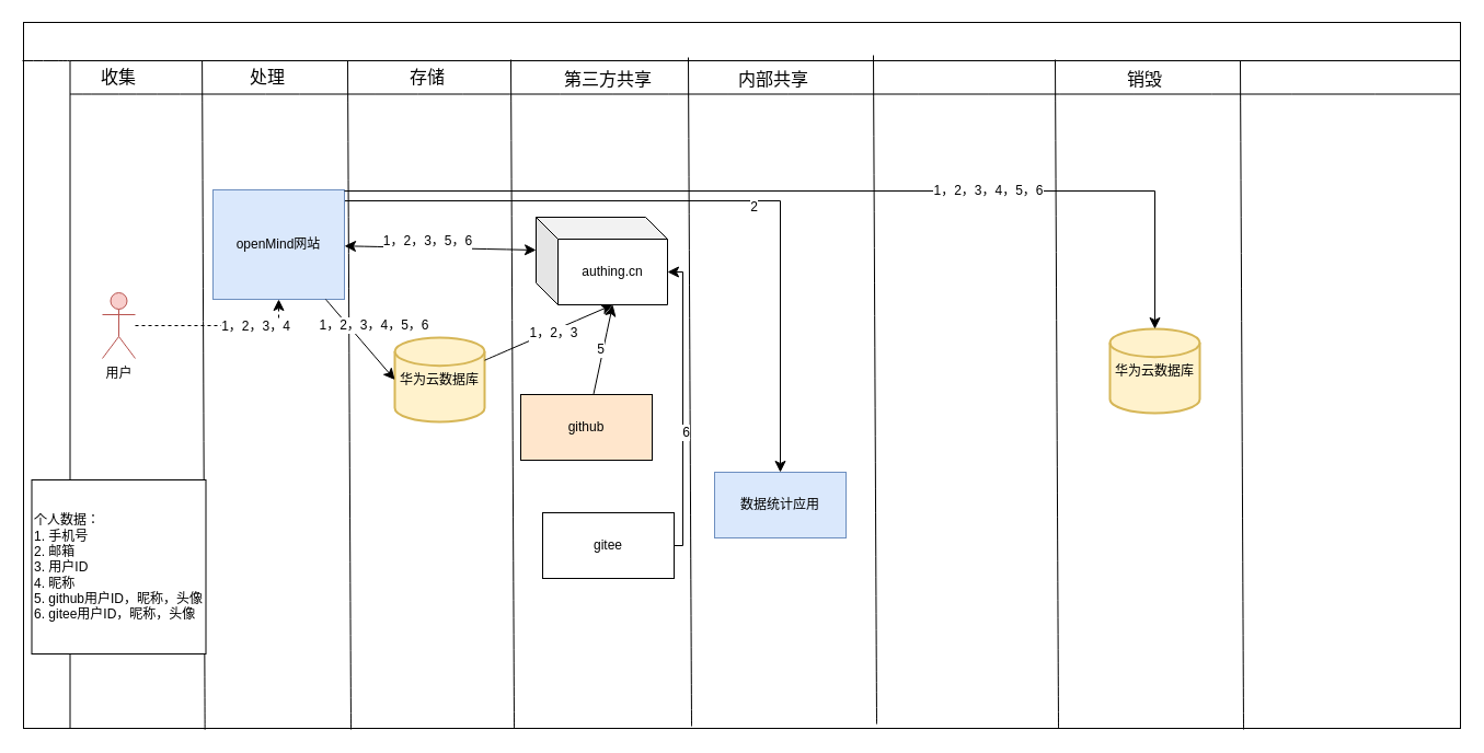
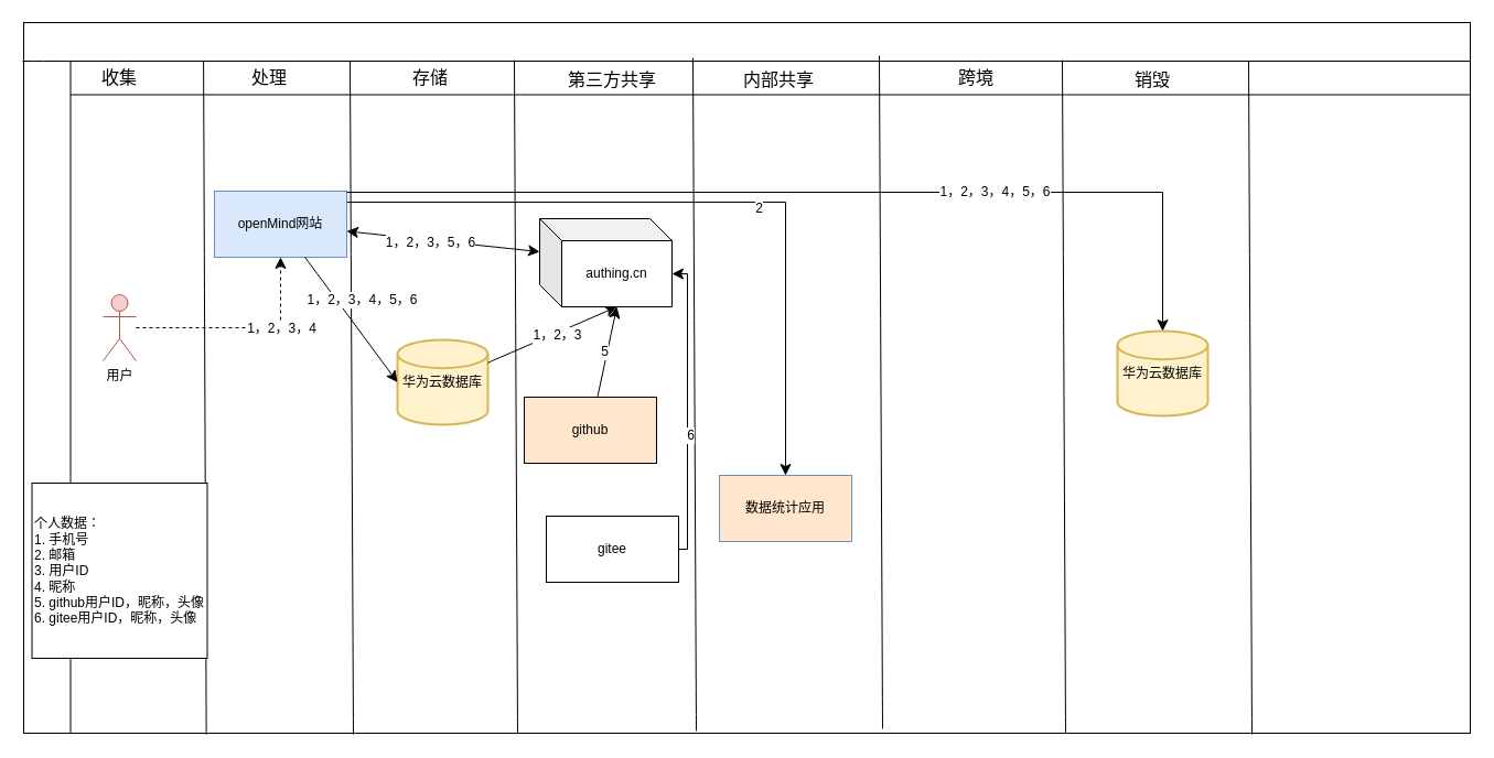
+ <mxCell id="18" value="跨境" style="text;html=1;align=center;verticalAlign=middle;whiteSpace=wrap;rounded=0;fontSize=16;" parent="1" vertex="1"><mxGeometry x="841" y="55" width="88" height="30" as="geometry" /></mxCell>
- <mxCell id="25" value="openMind网站" style="rounded=0;whiteSpace=wrap;html=1;fillColor=#dae8fc;strokeColor=#6c8ebf;" parent="1" vertex="1"><mxGeometry x="194" y="173" width="120" height="100" as="geometry" /></mxCell>
+ <mxCell id="25" value="openMind网站" style="rounded=0;whiteSpace=wrap;html=1;fillColor=#dae8fc;strokeColor=#6c8ebf;" parent="1" vertex="1"><mxGeometry x="194" y="173" width="120" height="60" as="geometry" /></mxCell>
- <mxCell id="35" value="数据统计应用" style="rounded=0;whiteSpace=wrap;html=1;fillColor=#dae8fc;strokeColor=#6c8ebf;" parent="1" vertex="1"><mxGeometry x="652" y="431" width="120" height="60" as="geometry" /></mxCell>
+ <mxCell id="35" value="数据统计应用" style="rounded=0;whiteSpace=wrap;html=1;fillColor=#ffe6cc;strokeColor=#6c8ebf;" parent="1" vertex="1"><mxGeometry x="652" y="431" width="120" height="60" as="geometry" /></mxCell>
